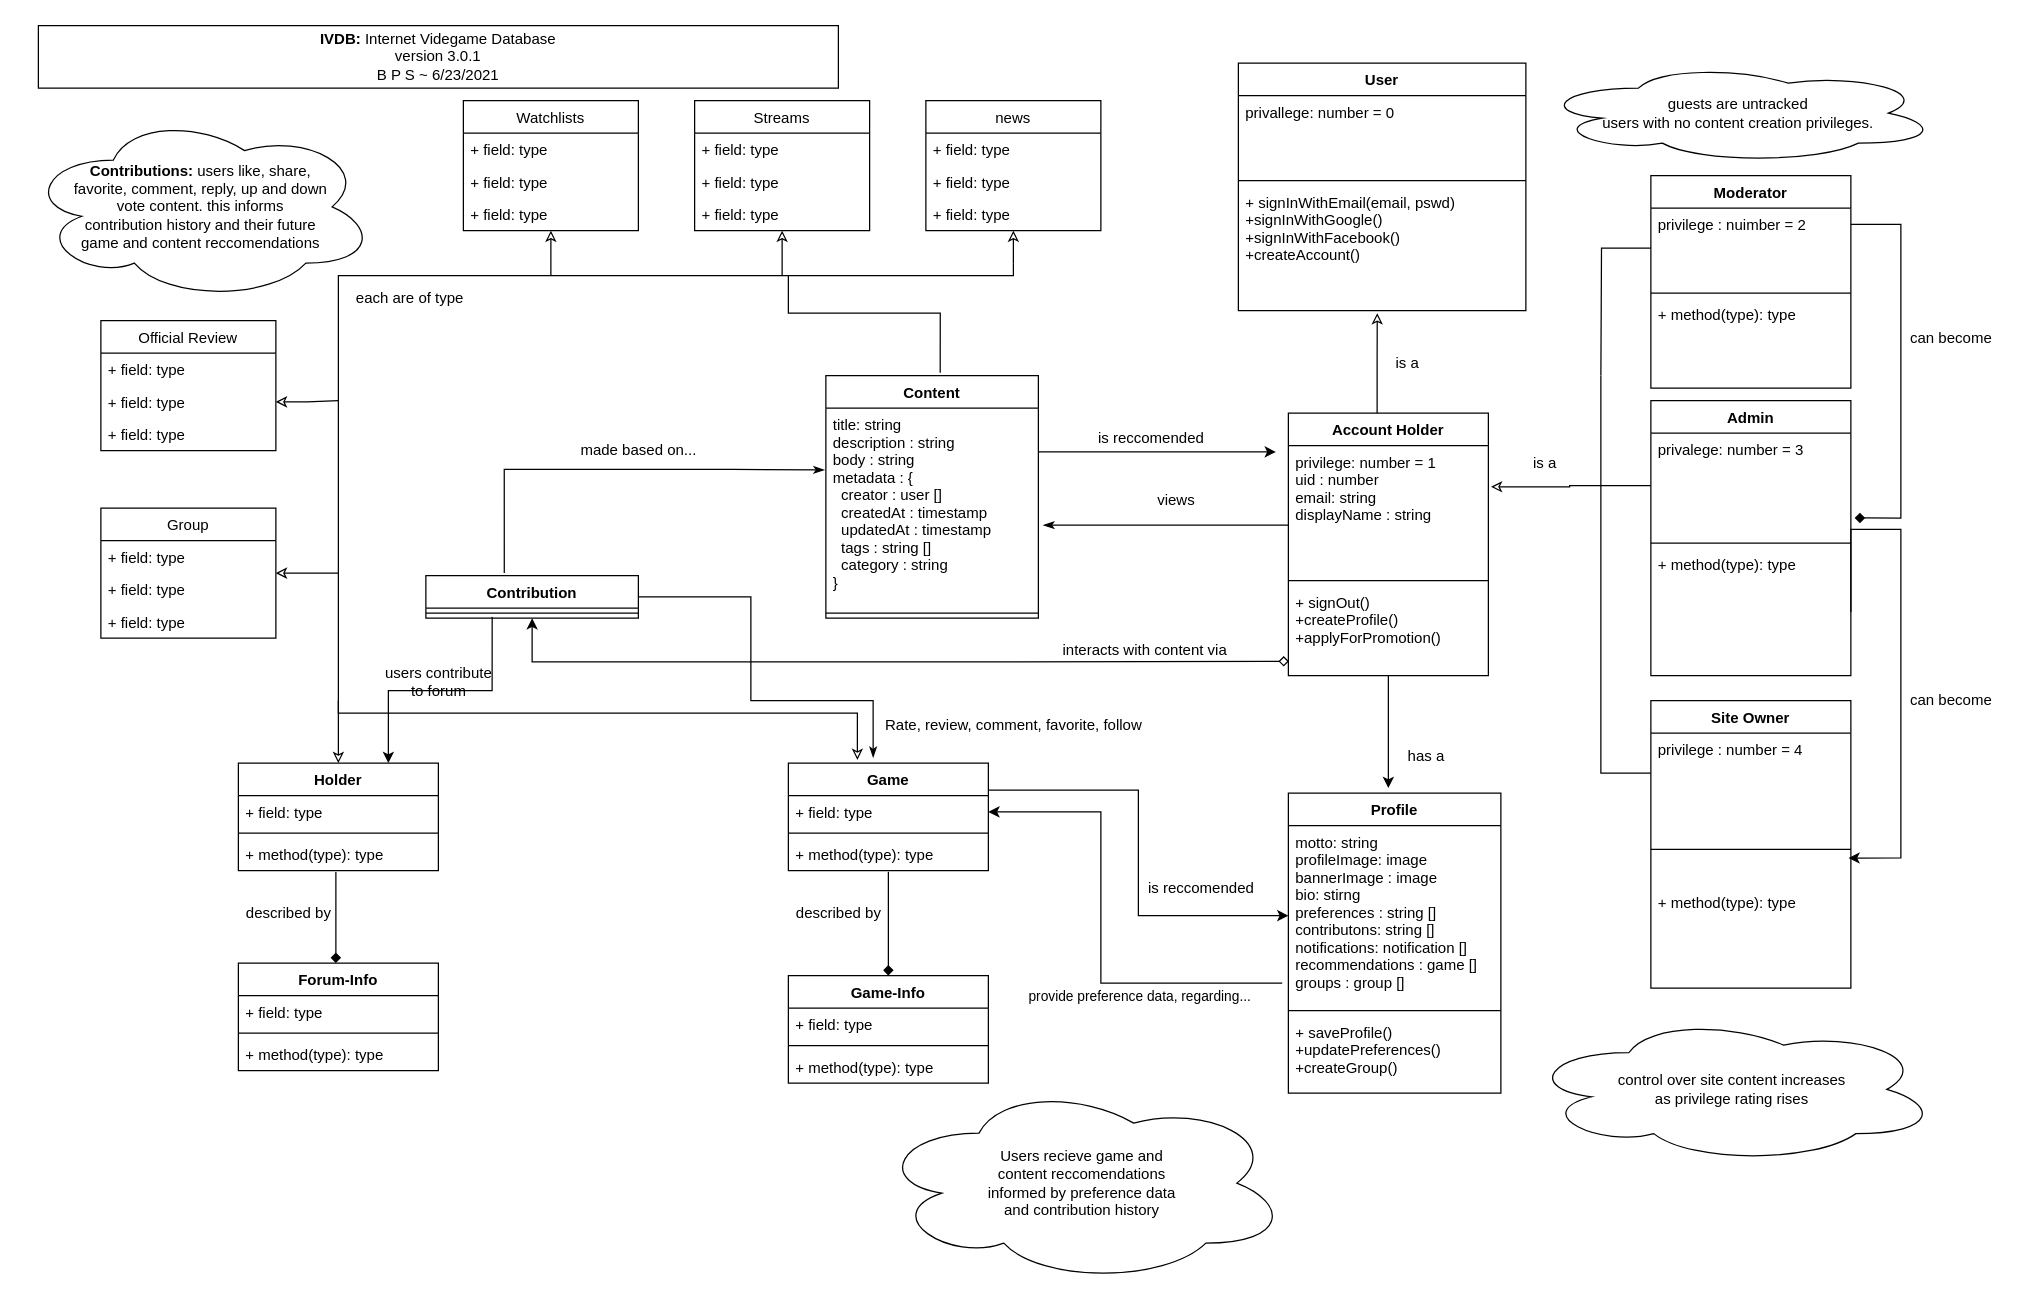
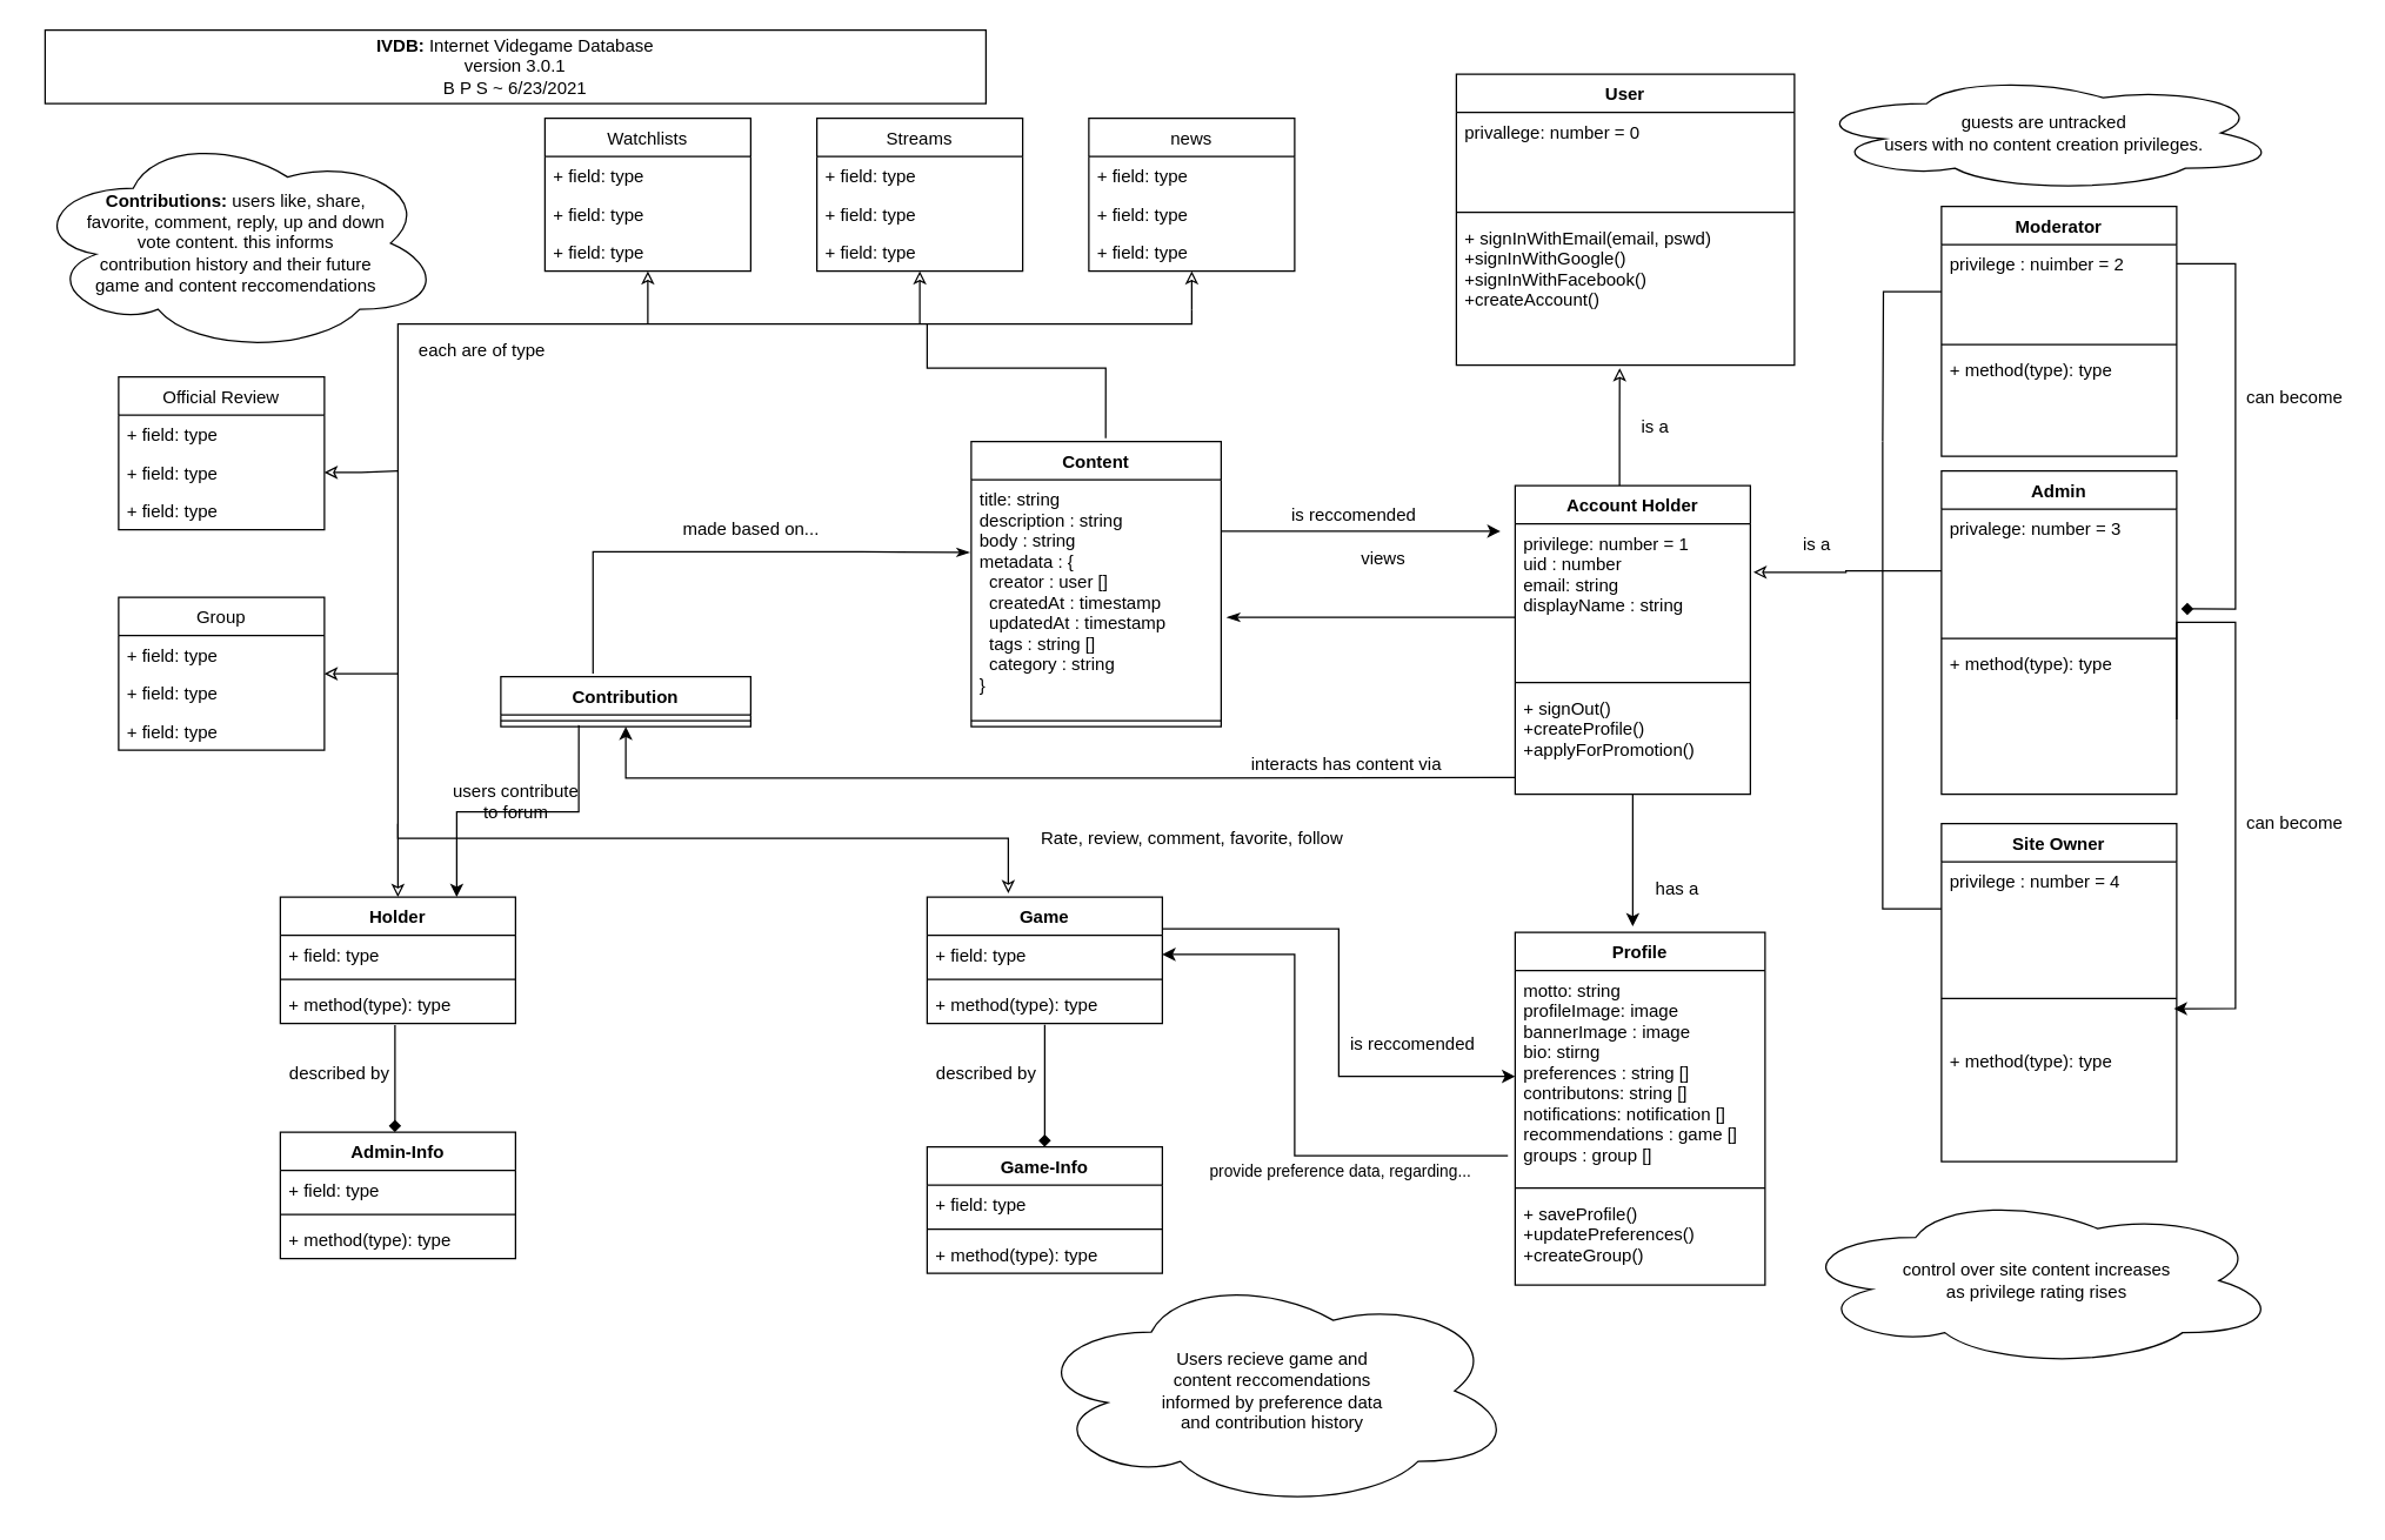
- <mxCell id="42" value="views " style="text;html=1;align=center;verticalAlign=middle;resizable=0;points=[];autosize=1;strokeColor=none;" vertex="1" parent="1"><mxGeometry x="915" y="390" width="50" height="20" as="geometry" /></mxCell>
+ <mxCell id="42" value="views " style="text;html=1;align=center;verticalAlign=middle;resizable=0;points=[];autosize=1;strokeColor=none;" vertex="1" parent="1"><mxGeometry x="915" y="370" width="50" height="20" as="geometry" /></mxCell>
- <mxCell id="79" value="interacts with content via" style="text;html=1;align=center;verticalAlign=middle;resizable=0;points=[];autosize=1;strokeColor=none;" vertex="1" parent="1"><mxGeometry x="840" y="510" width="150" height="20" as="geometry" /></mxCell>
+ <mxCell id="79" value="interacts has content via" style="text;html=1;align=center;verticalAlign=middle;resizable=0;points=[];autosize=1;strokeColor=none;" vertex="1" parent="1"><mxGeometry x="840" y="510" width="150" height="20" as="geometry" /></mxCell>
- <mxCell id="74" style="edgeStyle=orthogonalEdgeStyle;rounded=0;orthogonalLoop=1;jettySize=auto;html=1;startArrow=classic;startFill=1;endArrow=diamond;endFill=0;entryX=0.003;entryY=0.841;entryDx=0;entryDy=0;entryPerimeter=0;" edge="1" parent="1" source="77" target="11"><mxGeometry relative="1" as="geometry"><mxPoint x="495" y="410" as="targetPoint" /><Array as="points"><mxPoint x="425" y="529" /><mxPoint x="770" y="529" /></Array></mxGeometry></mxCell>
+ <mxCell id="74" style="edgeStyle=orthogonalEdgeStyle;rounded=0;orthogonalLoop=1;jettySize=auto;html=1;startArrow=classic;startFill=1;endArrow=none;endFill=0;entryX=0.003;entryY=0.841;entryDx=0;entryDy=0;entryPerimeter=0;" edge="1" parent="1" source="77" target="11"><mxGeometry relative="1" as="geometry"><mxPoint x="495" y="410" as="targetPoint" /><Array as="points"><mxPoint x="425" y="529" /><mxPoint x="770" y="529" /></Array></mxGeometry></mxCell>
- <mxCell id="73" style="edgeStyle=orthogonalEdgeStyle;rounded=0;orthogonalLoop=1;jettySize=auto;html=1;startArrow=none;startFill=0;endArrow=classicThin;endFill=1;entryX=0.424;entryY=-0.05;entryDx=0;entryDy=0;entryPerimeter=0;" edge="1" parent="1" source="77" target="58"><mxGeometry relative="1" as="geometry"><mxPoint x="700" y="600" as="targetPoint" /><Array as="points"><mxPoint x="600" y="477" /><mxPoint x="600" y="560" /><mxPoint x="698" y="560" /></Array></mxGeometry></mxCell>
- <mxCell id="98" value="Rate, review, comment, favorite, follow" style="text;html=1;align=center;verticalAlign=middle;resizable=0;points=[];autosize=1;strokeColor=none;" vertex="1" parent="1"><mxGeometry x="700" y="570" width="220" height="20" as="geometry" /></mxCell>
+ <mxCell id="98" value="Rate, review, comment, favorite, follow" style="text;html=1;align=center;verticalAlign=middle;resizable=0;points=[];autosize=1;strokeColor=none;" vertex="1" parent="1"><mxGeometry x="700" y="560" width="220" height="20" as="geometry" /></mxCell>
- <mxCell id="63" value="Forum-Info" style="swimlane;fontStyle=1;align=center;verticalAlign=top;childLayout=stackLayout;horizontal=1;startSize=26;horizontalStack=0;resizeParent=1;resizeParentMax=0;resizeLast=0;collapsible=1;marginBottom=0;" vertex="1" parent="1"><mxGeometry x="190" y="770" width="160" height="86" as="geometry" /></mxCell>
+ <mxCell id="63" value="Admin-Info" style="swimlane;fontStyle=1;align=center;verticalAlign=top;childLayout=stackLayout;horizontal=1;startSize=26;horizontalStack=0;resizeParent=1;resizeParentMax=0;resizeLast=0;collapsible=1;marginBottom=0;" vertex="1" parent="1"><mxGeometry x="190" y="770" width="160" height="86" as="geometry" /></mxCell>
